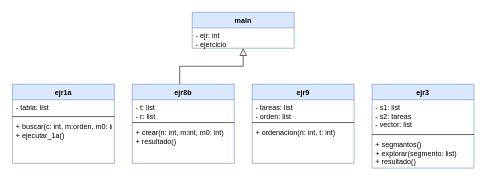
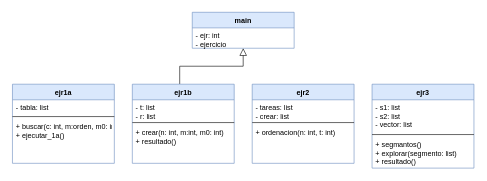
- <mxCell id="9" value="ejr8b" style="swimlane;fontStyle=1;align=center;verticalAlign=top;childLayout=stackLayout;horizontal=1;startSize=26;horizontalStack=0;resizeParent=1;resizeLast=0;collapsible=1;marginBottom=0;rounded=0;shadow=0;strokeWidth=1;fillColor=#dae8fc;strokeColor=#6c8ebf;" vertex="1" parent="1"><mxGeometry x="220" y="140" width="170" height="132" as="geometry"><mxRectangle x="130" y="380" width="160" height="26" as="alternateBounds" /></mxGeometry></mxCell>
+ <mxCell id="9" value="ejr1b" style="swimlane;fontStyle=1;align=center;verticalAlign=top;childLayout=stackLayout;horizontal=1;startSize=26;horizontalStack=0;resizeParent=1;resizeLast=0;collapsible=1;marginBottom=0;rounded=0;shadow=0;strokeWidth=1;fillColor=#dae8fc;strokeColor=#6c8ebf;" vertex="1" parent="1"><mxGeometry x="220" y="140" width="170" height="132" as="geometry"><mxRectangle x="130" y="380" width="160" height="26" as="alternateBounds" /></mxGeometry></mxCell>
- <mxCell id="13" value="ejr9" style="swimlane;fontStyle=1;align=center;verticalAlign=top;childLayout=stackLayout;horizontal=1;startSize=26;horizontalStack=0;resizeParent=1;resizeLast=0;collapsible=1;marginBottom=0;rounded=0;shadow=0;strokeWidth=1;fillColor=#dae8fc;strokeColor=#6c8ebf;" vertex="1" parent="1"><mxGeometry x="420" y="140" width="170" height="132" as="geometry"><mxRectangle x="130" y="380" width="160" height="26" as="alternateBounds" /></mxGeometry></mxCell>
+ <mxCell id="13" value="ejr2" style="swimlane;fontStyle=1;align=center;verticalAlign=top;childLayout=stackLayout;horizontal=1;startSize=26;horizontalStack=0;resizeParent=1;resizeLast=0;collapsible=1;marginBottom=0;rounded=0;shadow=0;strokeWidth=1;fillColor=#dae8fc;strokeColor=#6c8ebf;" vertex="1" parent="1"><mxGeometry x="420" y="140" width="170" height="132" as="geometry"><mxRectangle x="130" y="380" width="160" height="26" as="alternateBounds" /></mxGeometry></mxCell>
- <mxCell id="14" value="- tareas: list&#10;- orden: list&#10;" style="text;align=left;verticalAlign=top;spacingLeft=4;spacingRight=4;overflow=hidden;rotatable=0;points=[[0,0.5],[1,0.5]];portConstraint=eastwest;" vertex="1" parent="13"><mxGeometry y="26" width="170" height="34" as="geometry" /></mxCell>
+ <mxCell id="14" value="- tareas: list&#10;- crear: list&#10;" style="text;align=left;verticalAlign=top;spacingLeft=4;spacingRight=4;overflow=hidden;rotatable=0;points=[[0,0.5],[1,0.5]];portConstraint=eastwest;" vertex="1" parent="13"><mxGeometry y="26" width="170" height="34" as="geometry" /></mxCell>
- <mxCell id="18" value="- s1: list&#10;- s2: tareas&#10;- vector: list" style="text;align=left;verticalAlign=top;spacingLeft=4;spacingRight=4;overflow=hidden;rotatable=0;points=[[0,0.5],[1,0.5]];portConstraint=eastwest;" vertex="1" parent="17"><mxGeometry y="26" width="170" height="54" as="geometry" /></mxCell>
+ <mxCell id="18" value="- s1: list&#10;- s2: list&#10;- vector: list" style="text;align=left;verticalAlign=top;spacingLeft=4;spacingRight=4;overflow=hidden;rotatable=0;points=[[0,0.5],[1,0.5]];portConstraint=eastwest;" vertex="1" parent="17"><mxGeometry y="26" width="170" height="54" as="geometry" /></mxCell>
